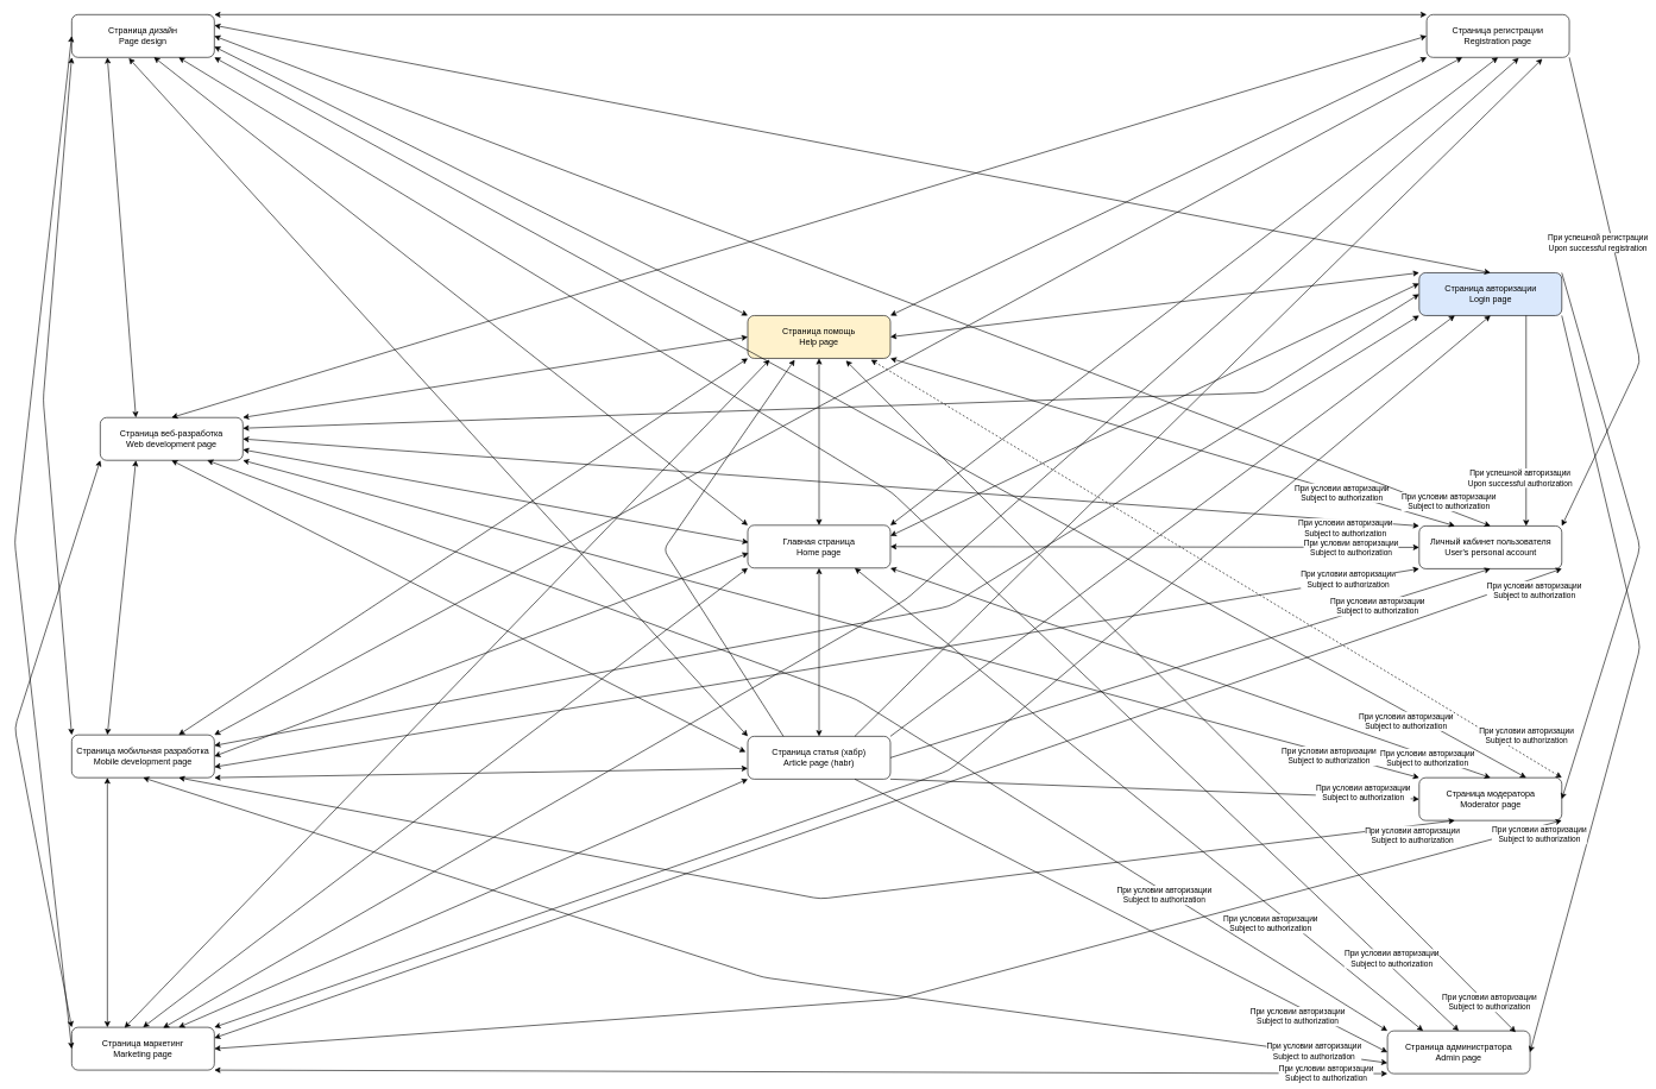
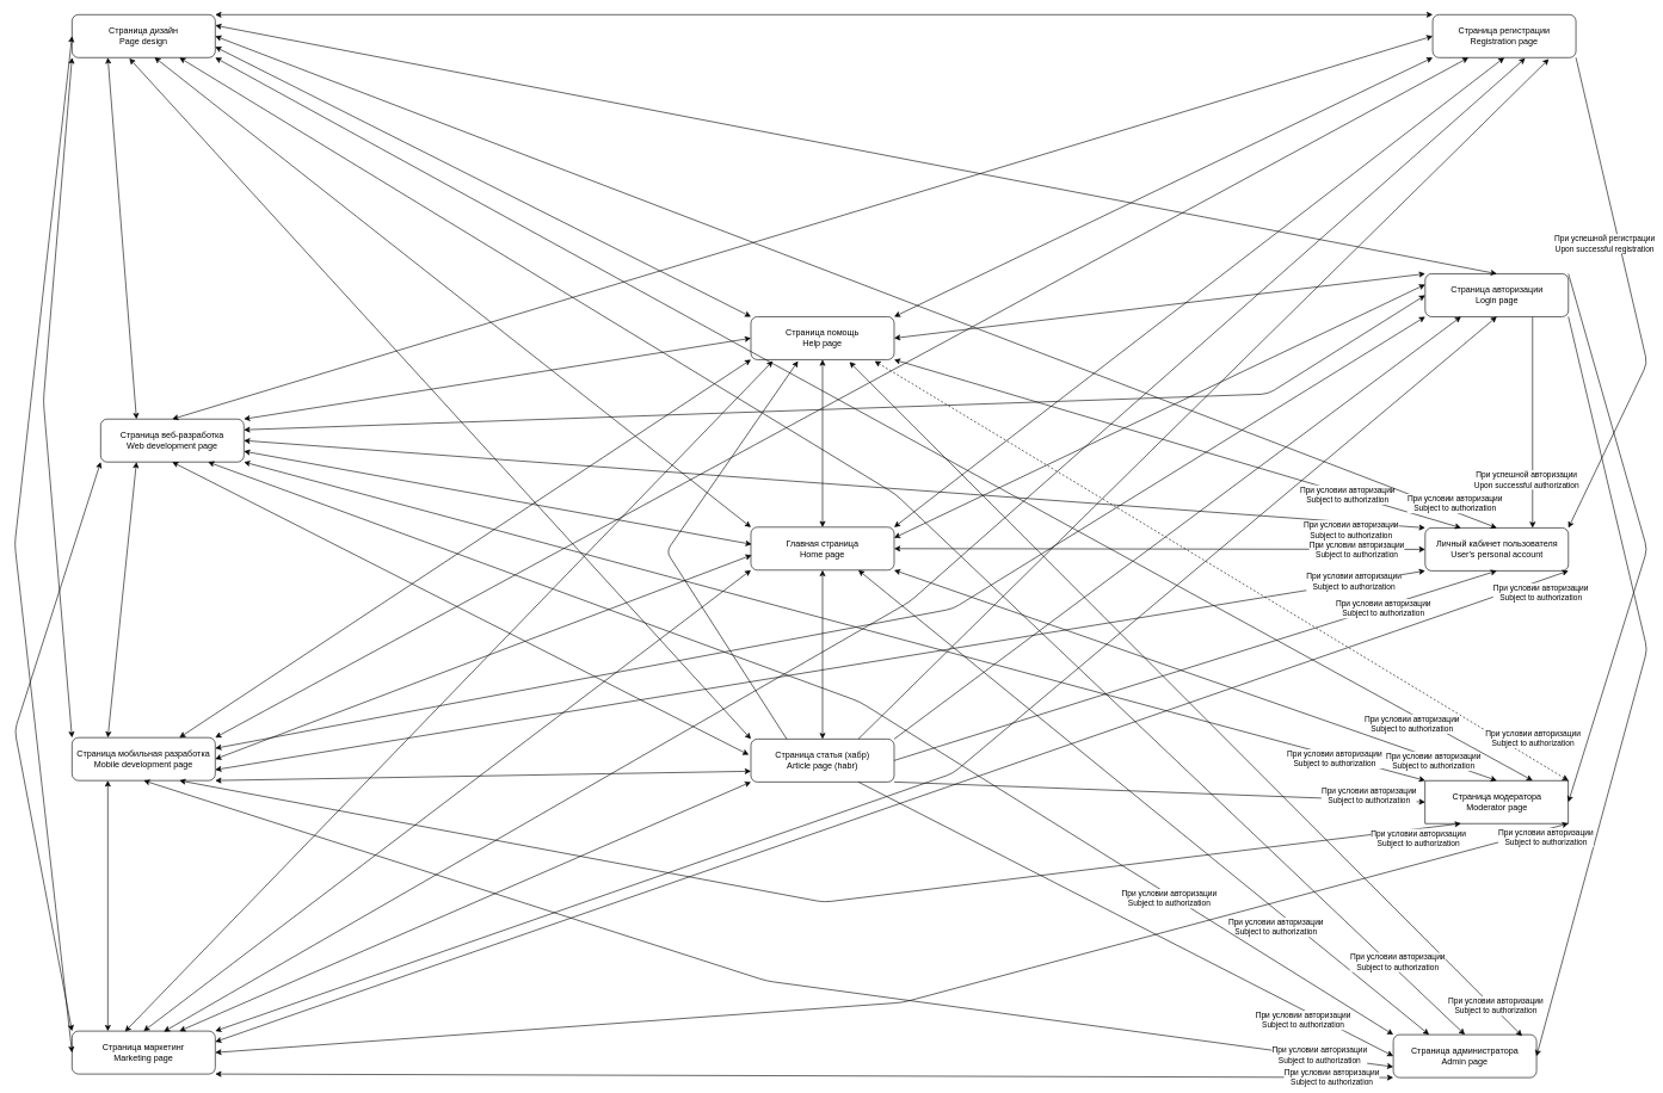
- <mxCell id="9" value="Страница авторизации&lt;br&gt;Login page" style="rounded=1;whiteSpace=wrap;html=1;fillColor=#dae8fc;" vertex="1" parent="1"><mxGeometry x="1989.51" y="382" width="200" height="60" as="geometry" /></mxCell>
+ <mxCell id="9" value="Страница авторизации&lt;br&gt;Login page" style="rounded=1;whiteSpace=wrap;html=1;" vertex="1" parent="1"><mxGeometry x="1989.51" y="382" width="200" height="60" as="geometry" /></mxCell>
- <mxCell id="13" value="Страница помощь&lt;br&gt;Help page" style="rounded=1;whiteSpace=wrap;html=1;fillColor=#fff2cc;" vertex="1" parent="1"><mxGeometry x="1048" y="442" width="200" height="60" as="geometry" /></mxCell>
+ <mxCell id="13" value="Страница помощь&lt;br&gt;Help page" style="rounded=1;whiteSpace=wrap;html=1;" vertex="1" parent="1"><mxGeometry x="1048" y="442" width="200" height="60" as="geometry" /></mxCell>
- <mxCell id="12" value="Страница модератора&lt;br&gt;Moderator page" style="rounded=1;whiteSpace=wrap;html=1;" vertex="1" parent="1"><mxGeometry x="1989.51" y="1090" width="200" height="60" as="geometry" /></mxCell>
+ <mxCell id="12" value="Страница модератора&lt;br&gt;Moderator page" style="whiteSpace=wrap;html=1;rounded=0;" vertex="1" parent="1"><mxGeometry x="1989.51" y="1090" width="200" height="60" as="geometry" /></mxCell>
